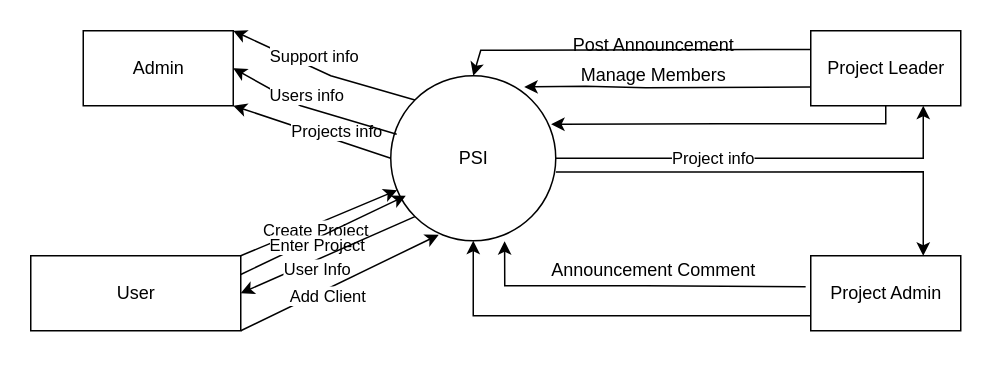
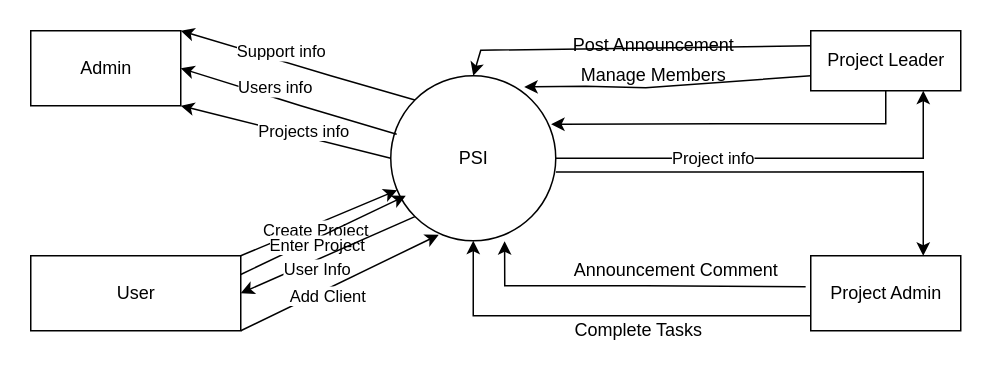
- <mxCell id="3" value="Admin" style="html=1;dashed=0;whitespace=wrap;" parent="1" vertex="1"><mxGeometry x="55" y="20" width="100" height="50" as="geometry" /></mxCell>
+ <mxCell id="3" value="Admin" style="html=1;dashed=0;whitespace=wrap;" parent="1" vertex="1"><mxGeometry x="20" y="20" width="100" height="50" as="geometry" /></mxCell>
- <mxCell id="4" value="Project Leader" style="html=1;dashed=0;whitespace=wrap;" parent="1" vertex="1"><mxGeometry x="540" y="20" width="100" height="50" as="geometry" /></mxCell>
+ <mxCell id="4" value="Project Leader" style="html=1;dashed=0;whitespace=wrap;" parent="1" vertex="1"><mxGeometry x="540" y="20" width="100" height="40" as="geometry" /></mxCell>
- <mxCell id="23" value="Announcement Comment" style="text;html=1;align=center;verticalAlign=middle;resizable=0;points=[];autosize=1;strokeColor=none;fillColor=none;" parent="1" vertex="1"><mxGeometry x="355" y="170" width="160" height="20" as="geometry" /></mxCell>
+ <mxCell id="23" value="Announcement Comment" style="text;html=1;align=center;verticalAlign=middle;resizable=0;points=[];autosize=1;strokeColor=none;fillColor=none;" parent="1" vertex="1"><mxGeometry x="370" y="170" width="160" height="20" as="geometry" /></mxCell>
+ <mxCell id="21" value="Complete Tasks" style="text;html=1;align=center;verticalAlign=middle;resizable=0;points=[];autosize=1;strokeColor=none;fillColor=none;" parent="1" vertex="1"><mxGeometry x="370" y="210" width="110" height="20" as="geometry" /></mxCell>
